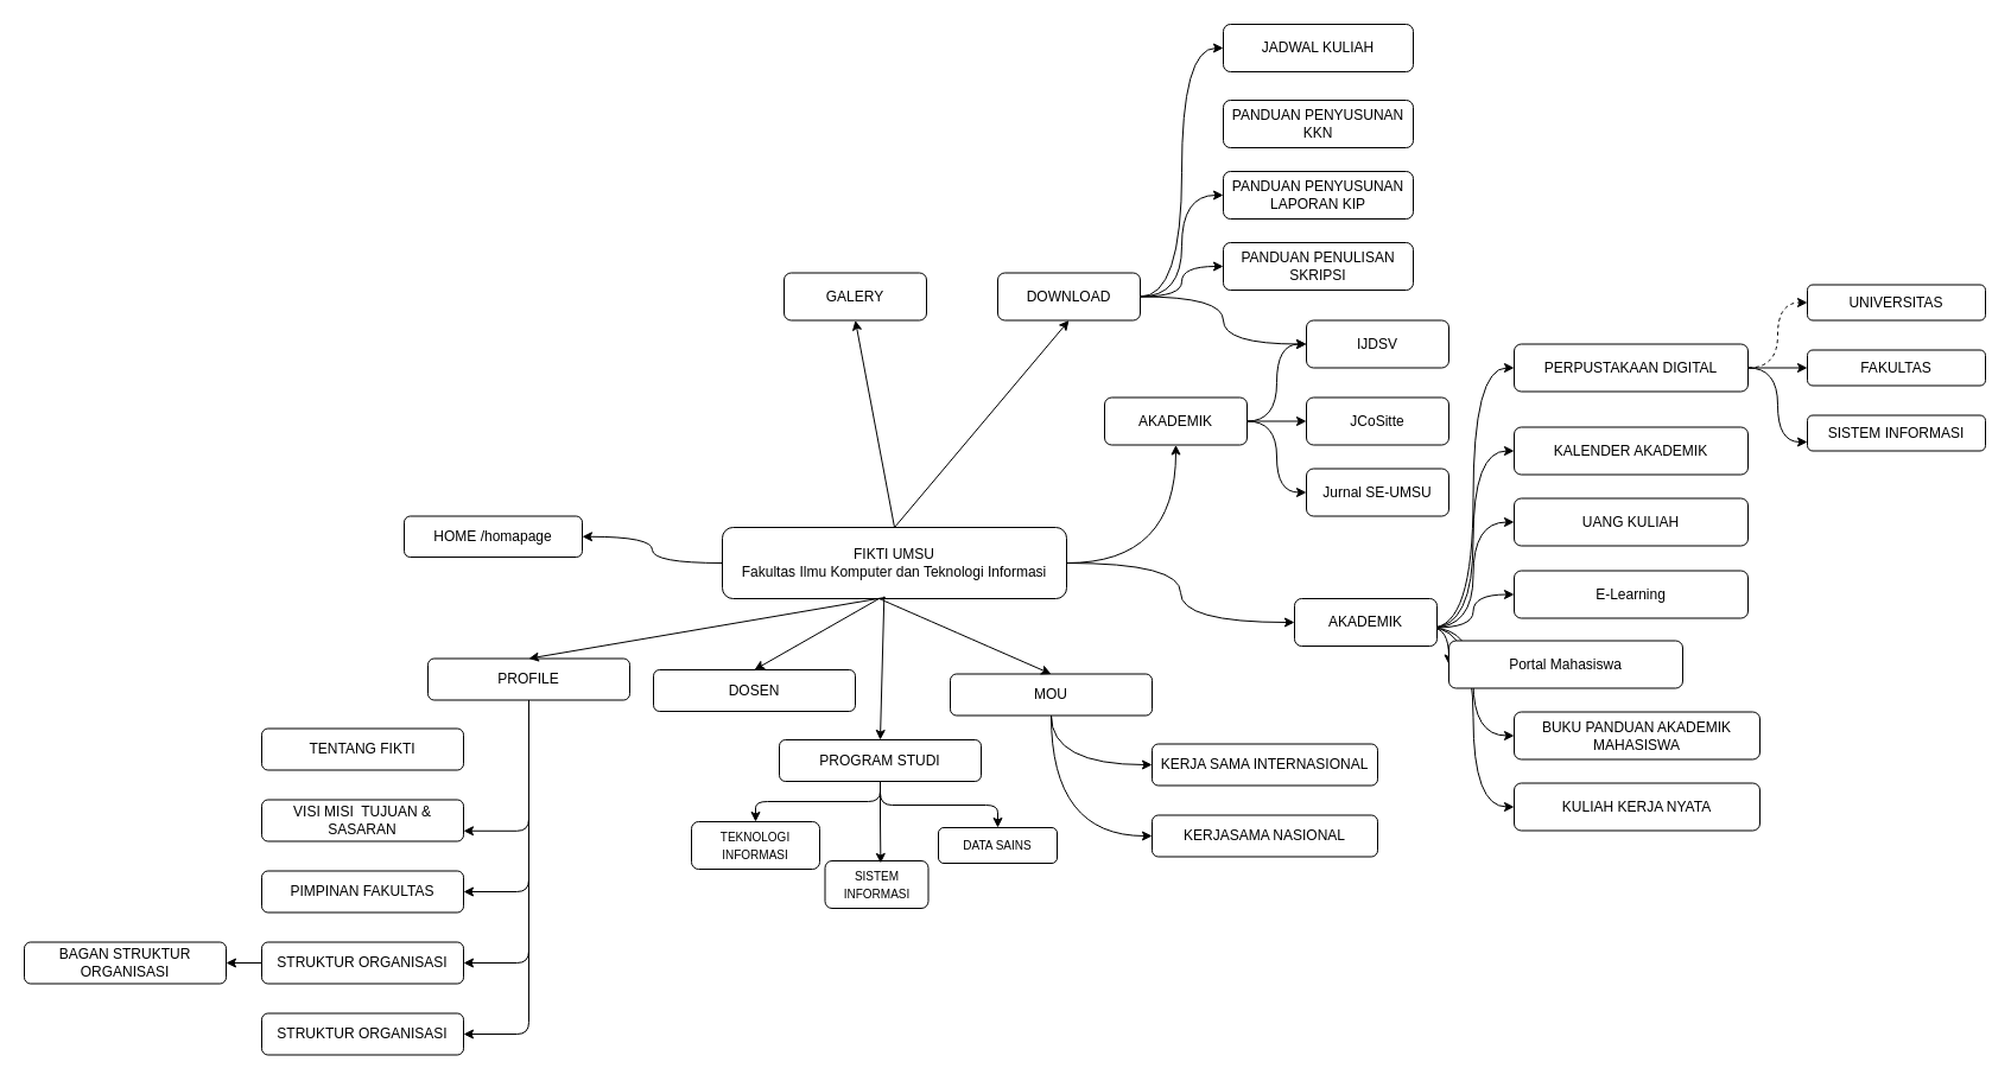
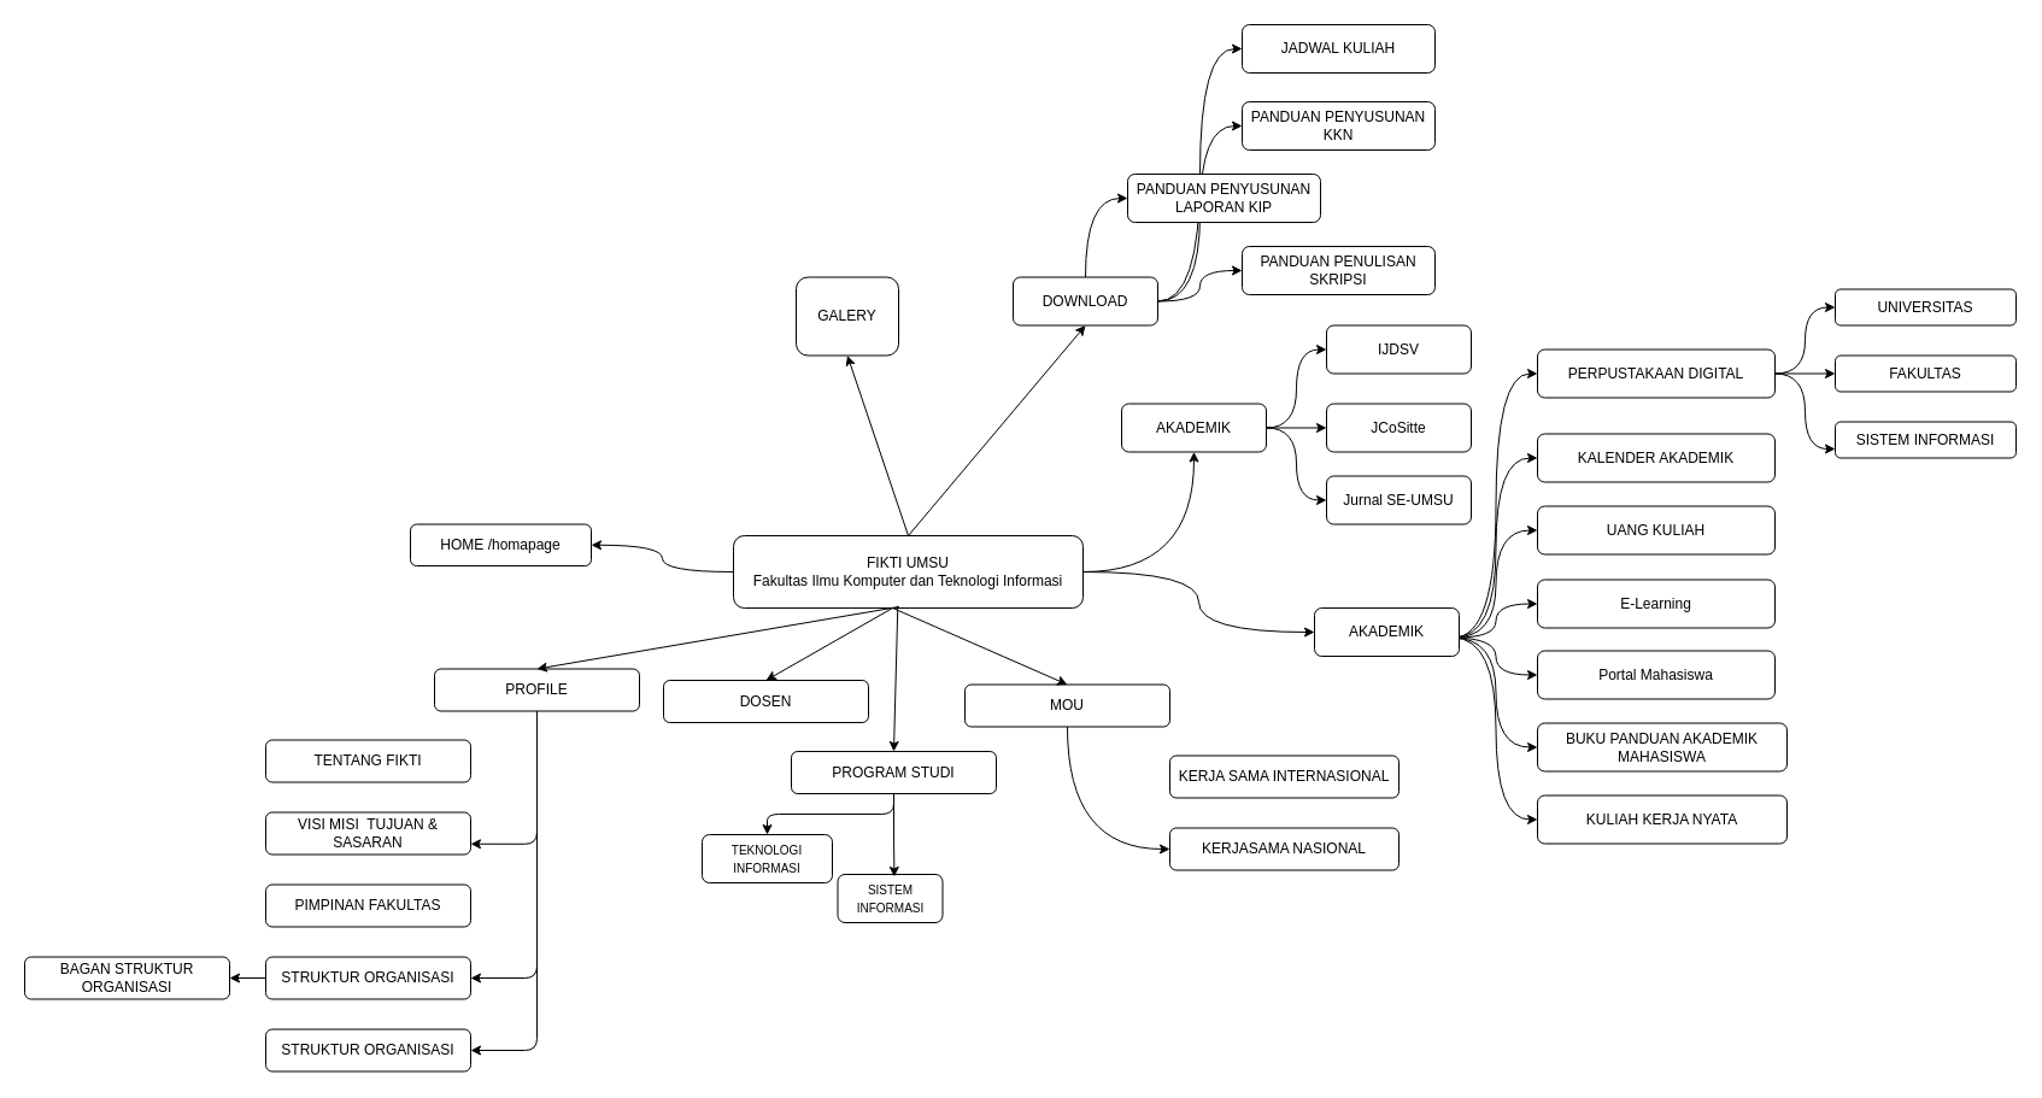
- <mxCell id="71" value="PANDUAN PENYUSUNAN LAPORAN KIP" style="rounded=1;whiteSpace=wrap;html=1;" vertex="1" parent="1"><mxGeometry x="1030" y="144" width="160" height="40" as="geometry" /></mxCell>
+ <mxCell id="71" value="PANDUAN PENYUSUNAN LAPORAN KIP" style="rounded=1;whiteSpace=wrap;html=1;" vertex="1" parent="1"><mxGeometry x="935" y="144" width="160" height="40" as="geometry" /></mxCell>
- <mxCell id="74" value="GALERY" style="rounded=1;whiteSpace=wrap;html=1;" vertex="1" parent="1"><mxGeometry x="660" y="229.5" width="120" height="40" as="geometry" /></mxCell>
+ <mxCell id="74" value="GALERY" style="rounded=1;whiteSpace=wrap;html=1;" vertex="1" parent="1"><mxGeometry x="660" y="229.5" width="85" height="65" as="geometry" /></mxCell>
- <mxCell id="66" style="edgeStyle=orthogonalEdgeStyle;orthogonalLoop=1;jettySize=auto;html=1;curved=1;" edge="1" parent="1" source="68" target="53"><mxGeometry relative="1" as="geometry" /></mxCell>
+ <mxCell id="66" style="edgeStyle=orthogonalEdgeStyle;orthogonalLoop=1;jettySize=auto;html=1;entryX=0;entryY=0.5;entryDx=0;entryDy=0;curved=1;" edge="1" parent="1" source="68" target="72"><mxGeometry relative="1" as="geometry" /></mxCell>
- <mxCell id="18" style="edgeStyle=orthogonalEdgeStyle;orthogonalLoop=1;jettySize=auto;html=1;entryX=0;entryY=0.5;entryDx=0;entryDy=0;curved=1;dashed=1;" edge="1" parent="1" source="21" target="24"><mxGeometry relative="1" as="geometry" /></mxCell>
+ <mxCell id="18" style="edgeStyle=orthogonalEdgeStyle;orthogonalLoop=1;jettySize=auto;html=1;entryX=0;entryY=0.5;entryDx=0;entryDy=0;curved=1;" edge="1" parent="1" source="21" target="24"><mxGeometry relative="1" as="geometry" /></mxCell>
- <mxCell id="16" value="Portal Mahasiswa" style="rounded=1;whiteSpace=wrap;html=1;" vertex="1" parent="1"><mxGeometry x="1220" y="539.5" width="197" height="40" as="geometry" /></mxCell>
+ <mxCell id="16" value="Portal Mahasiswa" style="rounded=1;whiteSpace=wrap;html=1;" vertex="1" parent="1"><mxGeometry x="1275" y="539.5" width="197" height="40" as="geometry" /></mxCell>
- <mxCell id="33" style="edgeStyle=orthogonalEdgeStyle;orthogonalLoop=1;jettySize=auto;html=1;entryX=0;entryY=0.5;entryDx=0;entryDy=0;curved=1;" edge="1" parent="1" source="35" target="46"><mxGeometry relative="1" as="geometry" /></mxCell>
- <mxCell id="63" style="edgeStyle=orthogonalEdgeStyle;rounded=1;orthogonalLoop=1;jettySize=auto;html=1;" edge="1" parent="56" source="57" target="62"><mxGeometry relative="1" as="geometry" /></mxCell>
- <mxCell id="62" value="&lt;span style=&quot;font-size: 10px;&quot;&gt;DATA SAINS&lt;/span&gt;" style="rounded=1;whiteSpace=wrap;html=1;" vertex="1" parent="56"><mxGeometry x="208" y="74" width="100" height="30" as="geometry" /></mxCell>
- <mxCell id="28" style="edgeStyle=orthogonalEdgeStyle;orthogonalLoop=1;jettySize=auto;html=1;entryX=1;entryY=0.5;entryDx=0;entryDy=0;rounded=1;" edge="1" parent="1" source="31" target="42"><mxGeometry relative="1" as="geometry" /></mxCell>
